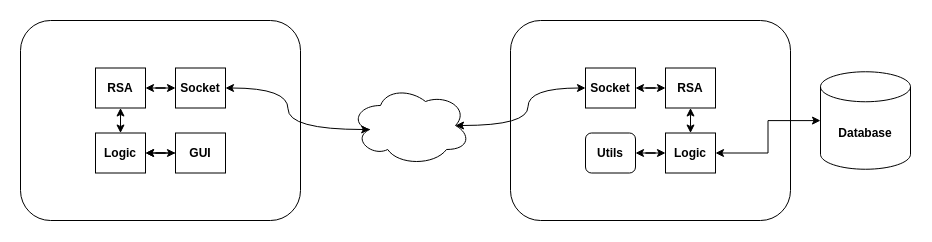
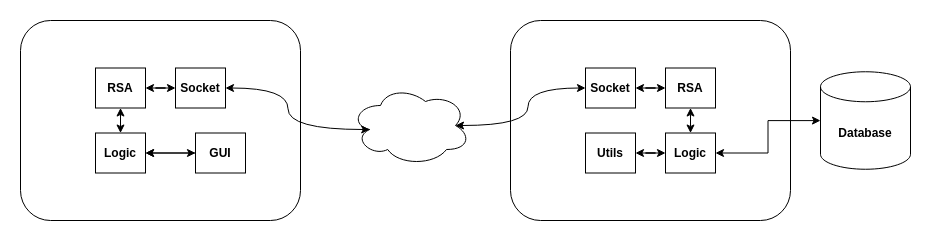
- <mxCell id="7" value="&lt;b&gt;GUI&lt;/b&gt;" style="rounded=0;whiteSpace=wrap;html=1;" vertex="1" parent="1"><mxGeometry x="175" y="132.5" width="50" height="40" as="geometry" /></mxCell>
+ <mxCell id="7" value="&lt;b&gt;GUI&lt;/b&gt;" style="rounded=0;whiteSpace=wrap;html=1;" vertex="1" parent="1"><mxGeometry x="195" y="132.5" width="50" height="40" as="geometry" /></mxCell>
- <mxCell id="23" value="&lt;b&gt;Utils&lt;/b&gt;" style="whiteSpace=wrap;html=1;rounded=1;" vertex="1" parent="1"><mxGeometry x="585" y="132.5" width="50" height="40" as="geometry" /></mxCell>
+ <mxCell id="23" value="&lt;b&gt;Utils&lt;/b&gt;" style="rounded=0;whiteSpace=wrap;html=1;" vertex="1" parent="1"><mxGeometry x="585" y="132.5" width="50" height="40" as="geometry" /></mxCell>
